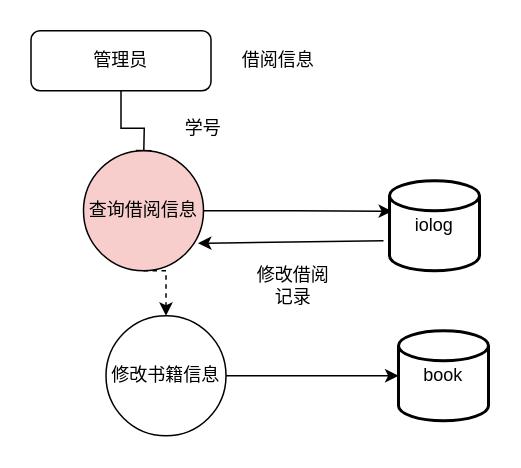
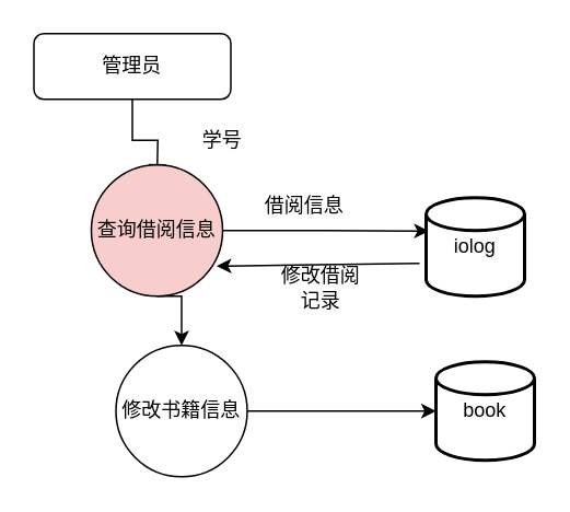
- <mxCell id="9" value="借阅信息" style="text;html=1;strokeColor=none;fillColor=none;align=center;verticalAlign=middle;whiteSpace=wrap;rounded=0;" parent="1" vertex="1"><mxGeometry x="155" y="25" width="60" height="30" as="geometry" /></mxCell>
+ <mxCell id="9" value="借阅信息" style="text;html=1;strokeColor=none;fillColor=none;align=center;verticalAlign=middle;whiteSpace=wrap;rounded=0;" parent="1" vertex="1"><mxGeometry x="155" y="110" width="60" height="30" as="geometry" /></mxCell>
- <mxCell id="6" style="edgeStyle=orthogonalEdgeStyle;rounded=0;orthogonalLoop=1;jettySize=auto;html=1;exitX=0.5;exitY=1;exitDx=0;exitDy=0;entryX=0.5;entryY=0;entryDx=0;entryDy=0;dashed=1;" parent="1" source="7" target="13" edge="1"><mxGeometry relative="1" as="geometry" /></mxCell>
+ <mxCell id="6" style="edgeStyle=orthogonalEdgeStyle;rounded=0;orthogonalLoop=1;jettySize=auto;html=1;exitX=0.5;exitY=1;exitDx=0;exitDy=0;entryX=0.5;entryY=0;entryDx=0;entryDy=0;" parent="1" source="7" target="13" edge="1"><mxGeometry relative="1" as="geometry" /></mxCell>
- <mxCell id="11" value="修改借阅记录" style="text;html=1;strokeColor=none;fillColor=none;align=center;verticalAlign=middle;whiteSpace=wrap;rounded=0;" parent="1" vertex="1"><mxGeometry x="165" y="175" width="60" height="30" as="geometry" /></mxCell>
+ <mxCell id="11" value="修改借阅记录" style="text;html=1;strokeColor=none;fillColor=none;align=center;verticalAlign=middle;whiteSpace=wrap;rounded=0;" parent="1" vertex="1"><mxGeometry x="165" y="160" width="60" height="30" as="geometry" /></mxCell>
